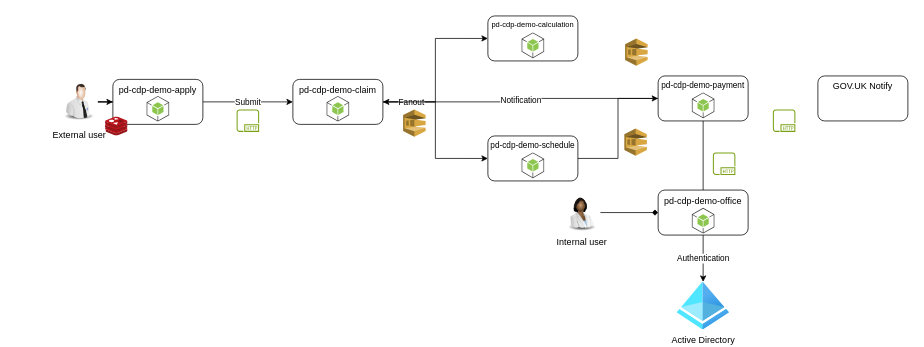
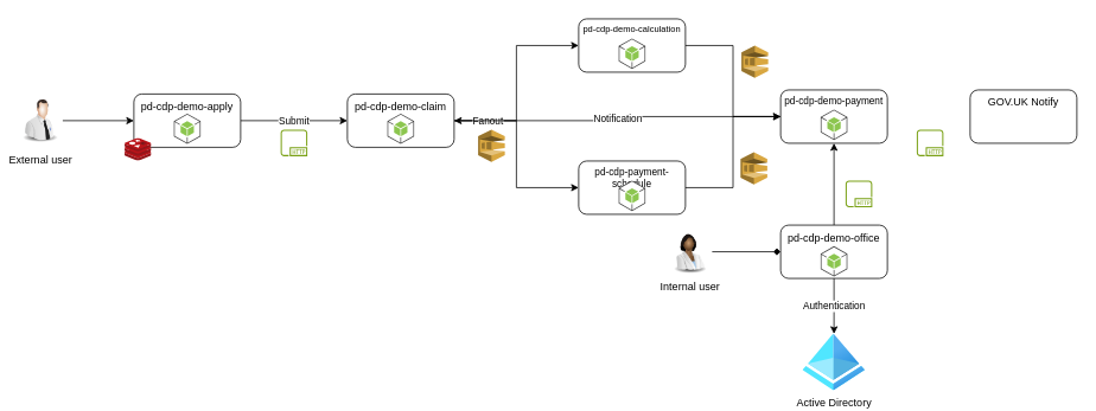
+ <mxCell id="17" style="edgeStyle=orthogonalEdgeStyle;rounded=0;orthogonalLoop=1;jettySize=auto;html=1;entryX=0;entryY=0.5;entryDx=0;entryDy=0;" parent="1" source="18" target="25" edge="1"><mxGeometry relative="1" as="geometry" /></mxCell>
- <mxCell id="7" value="External user" style="image;html=1;image=img/lib/clip_art/people/Tech_Man_128x128.png" parent="1" vertex="1"><mxGeometry x="80" y="105" width="50" height="60" as="geometry" /></mxCell>
+ <mxCell id="7" value="External user" style="image;html=1;image=img/lib/clip_art/people/Tech_Man_128x128.png" parent="1" vertex="1"><mxGeometry x="20" y="105" width="50" height="60" as="geometry" /></mxCell>
- <mxCell id="32" style="edgeStyle=orthogonalEdgeStyle;rounded=0;orthogonalLoop=1;jettySize=auto;html=1;entryX=0.5;entryY=1;entryDx=0;entryDy=0;endArrow=none;" parent="1" source="34" target="25" edge="1"><mxGeometry relative="1" as="geometry" /></mxCell>
+ <mxCell id="32" style="edgeStyle=orthogonalEdgeStyle;rounded=0;orthogonalLoop=1;jettySize=auto;html=1;entryX=0.5;entryY=1;entryDx=0;entryDy=0;" parent="1" source="34" target="25" edge="1"><mxGeometry relative="1" as="geometry" /></mxCell>
- <mxCell id="21" value="pd-cdp-demo-schedule" style="rounded=1;whiteSpace=wrap;html=1;verticalAlign=top;fontSize=11;" parent="1" vertex="1"><mxGeometry x="650" y="180.43" width="120" height="60" as="geometry" /></mxCell>
+ <mxCell id="21" value="pd-cdp-payment-schedule" style="rounded=1;whiteSpace=wrap;html=1;verticalAlign=top;fontSize=11;" parent="1" vertex="1"><mxGeometry x="650" y="180.43" width="120" height="60" as="geometry" /></mxCell>
